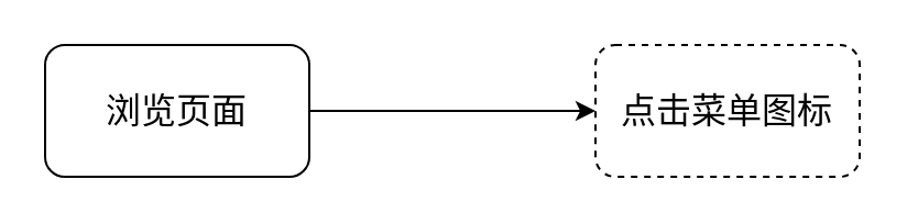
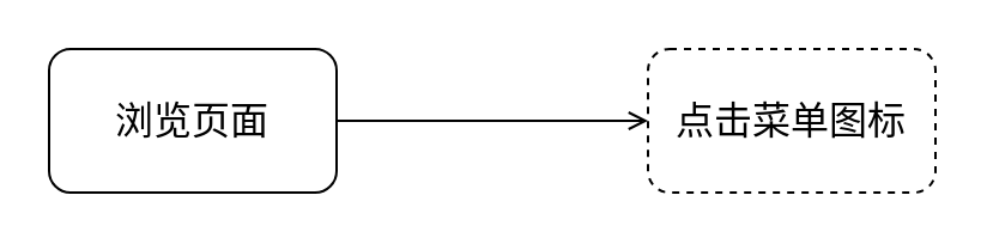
- <mxCell id="2" style="edgeStyle=orthogonalEdgeStyle;rounded=0;orthogonalLoop=1;jettySize=auto;html=1;exitX=1;exitY=0.5;exitDx=0;exitDy=0;entryX=0;entryY=0.5;entryDx=0;entryDy=0;" edge="1" parent="1" source="3" target="4"><mxGeometry relative="1" as="geometry" /></mxCell>
+ <mxCell id="2" style="edgeStyle=orthogonalEdgeStyle;rounded=0;orthogonalLoop=1;jettySize=auto;html=1;exitX=1;exitY=0.5;exitDx=0;exitDy=0;entryX=0;entryY=0.5;entryDx=0;entryDy=0;endArrow=open;" edge="1" parent="1" source="3" target="4"><mxGeometry relative="1" as="geometry" /></mxCell>
